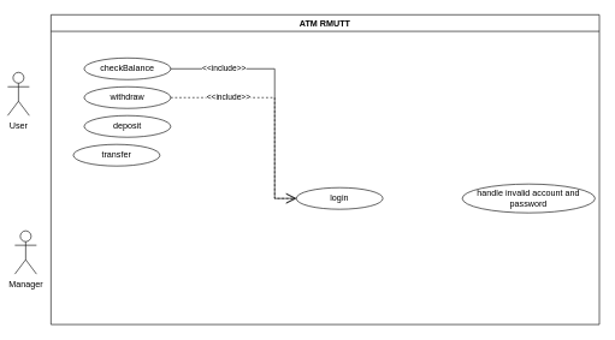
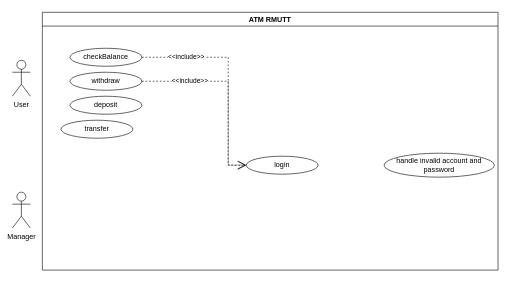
- <mxCell id="9" value="&amp;lt;&amp;lt;include&amp;gt;&amp;gt;" style="endArrow=open;endSize=12;dashed=0;html=1;rounded=0;entryX=0;entryY=0.5;entryDx=0;entryDy=0;exitX=1;exitY=0.5;exitDx=0;exitDy=0;" edge="1" parent="2" source="3" target="7"><mxGeometry x="-0.582" width="160" relative="1" as="geometry"><mxPoint x="140" y="250" as="sourcePoint" /><mxPoint x="234" y="280" as="targetPoint" /><Array as="points"><mxPoint x="310" y="75" /><mxPoint x="310" y="255" /></Array><mxPoint as="offset" /></mxGeometry></mxCell>
+ <mxCell id="9" value="&amp;lt;&amp;lt;include&amp;gt;&amp;gt;" style="endArrow=open;endSize=12;dashed=1;html=1;rounded=0;entryX=0;entryY=0.5;entryDx=0;entryDy=0;exitX=1;exitY=0.5;exitDx=0;exitDy=0;" edge="1" parent="2" source="3" target="7"><mxGeometry x="-0.582" width="160" relative="1" as="geometry"><mxPoint x="140" y="250" as="sourcePoint" /><mxPoint x="234" y="280" as="targetPoint" /><Array as="points"><mxPoint x="310" y="75" /><mxPoint x="310" y="255" /></Array><mxPoint as="offset" /></mxGeometry></mxCell>
- <mxCell id="11" value="User" style="shape=umlActor;verticalLabelPosition=bottom;verticalAlign=top;html=1;outlineConnect=0;" vertex="1" parent="1"><mxGeometry x="10" y="100" width="30" height="60" as="geometry" /></mxCell>
+ <mxCell id="11" value="User" style="shape=umlActor;verticalLabelPosition=bottom;verticalAlign=top;html=1;outlineConnect=0;" vertex="1" parent="1"><mxGeometry x="20" y="100" width="30" height="60" as="geometry" /></mxCell>
